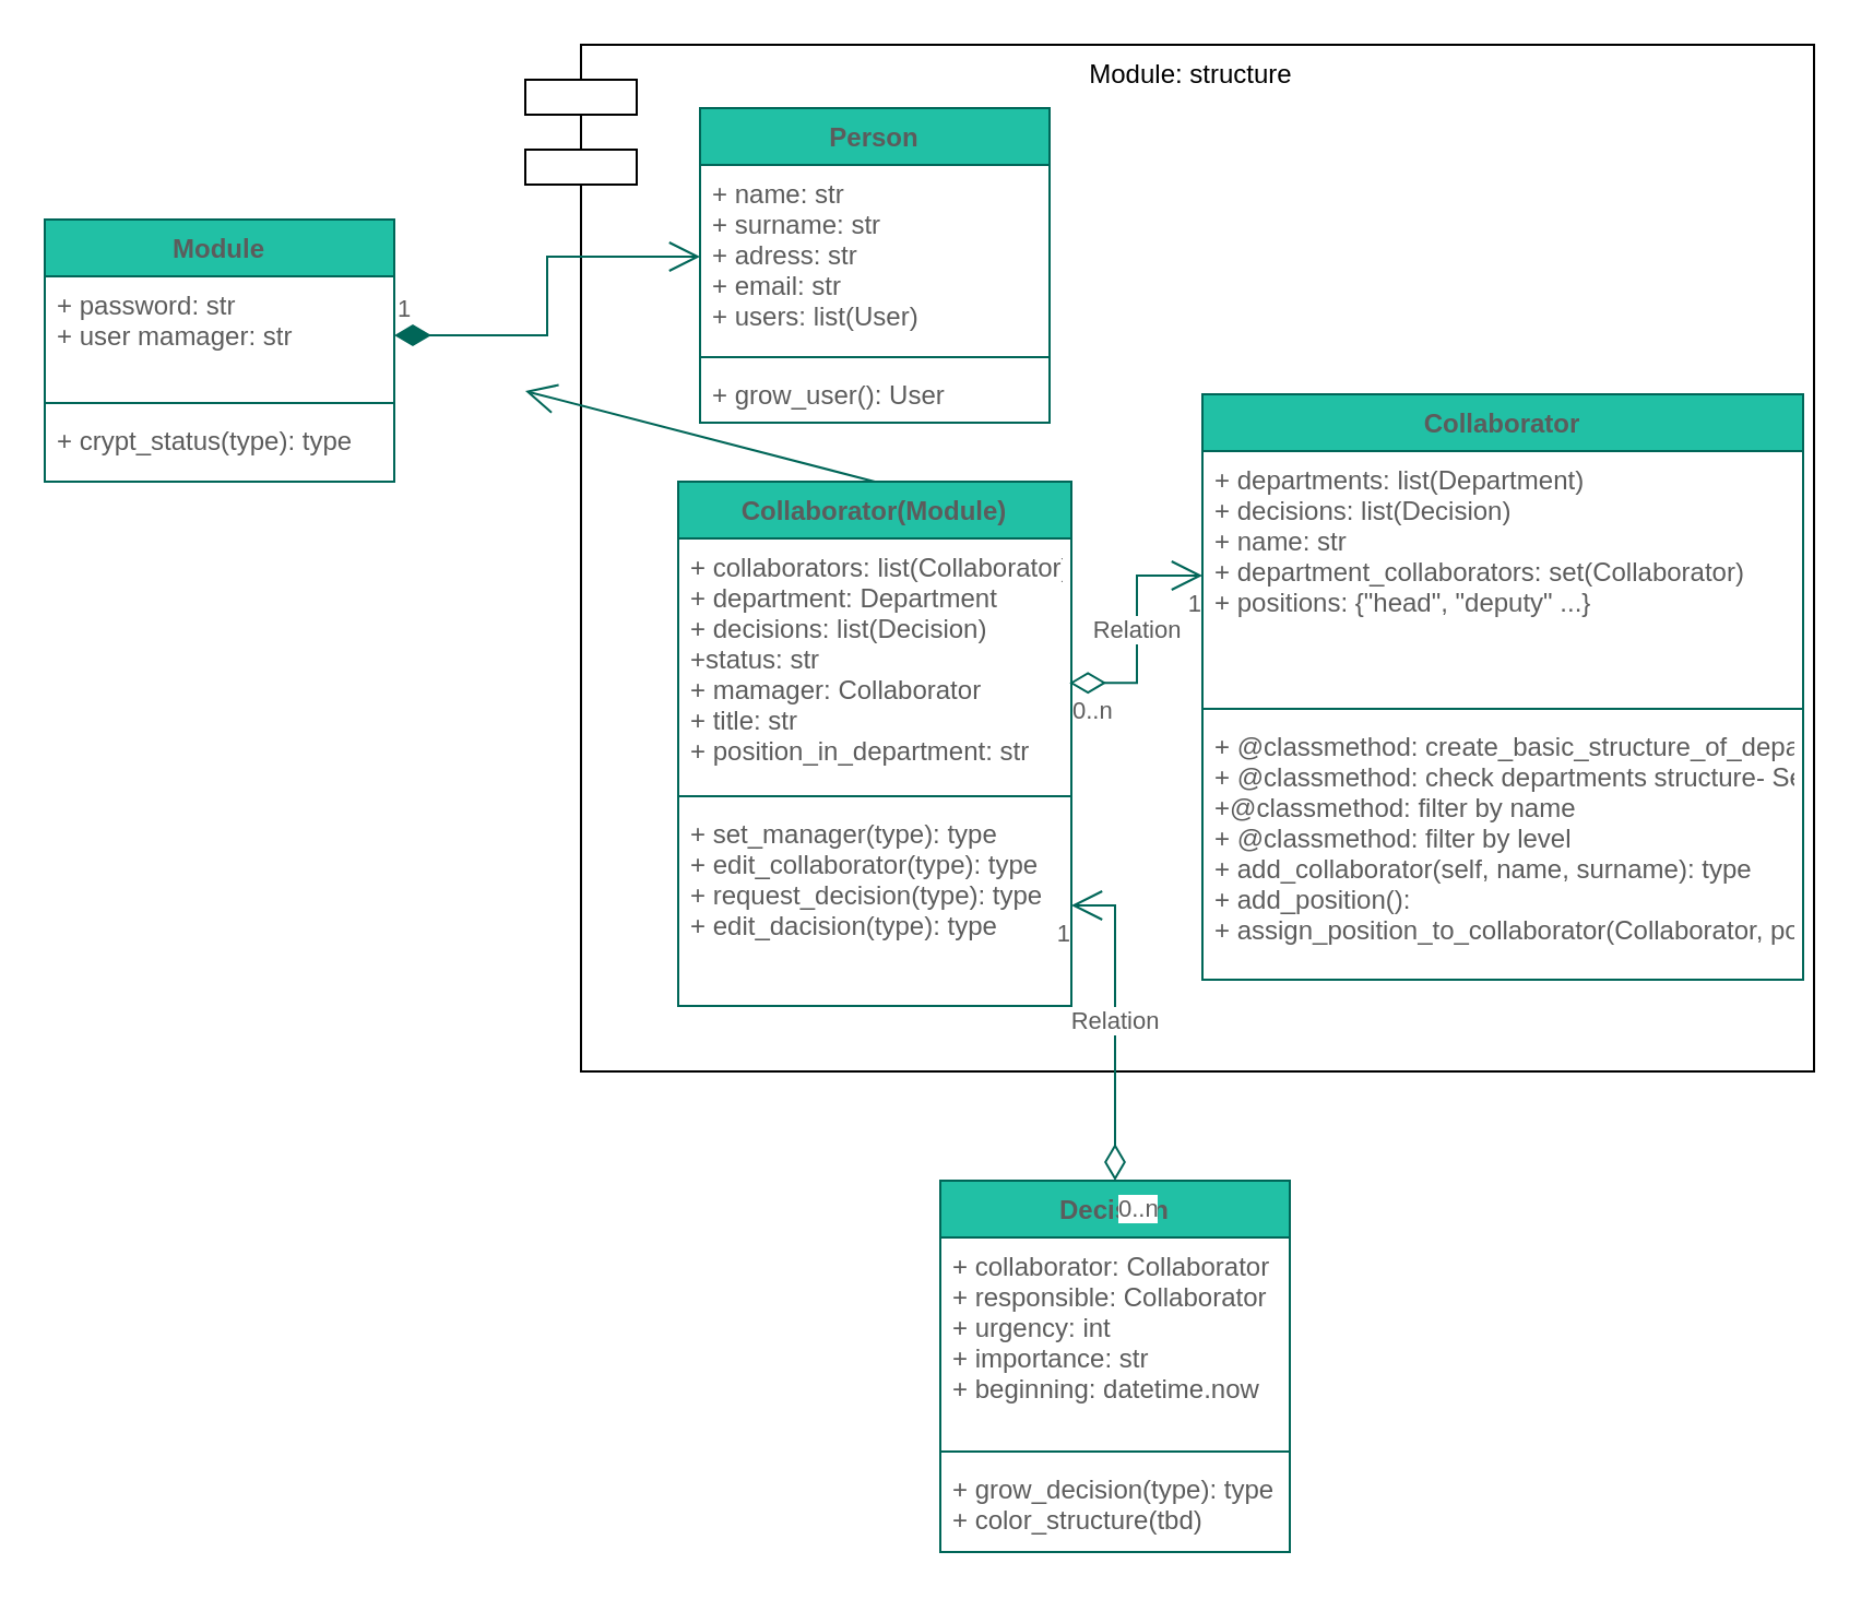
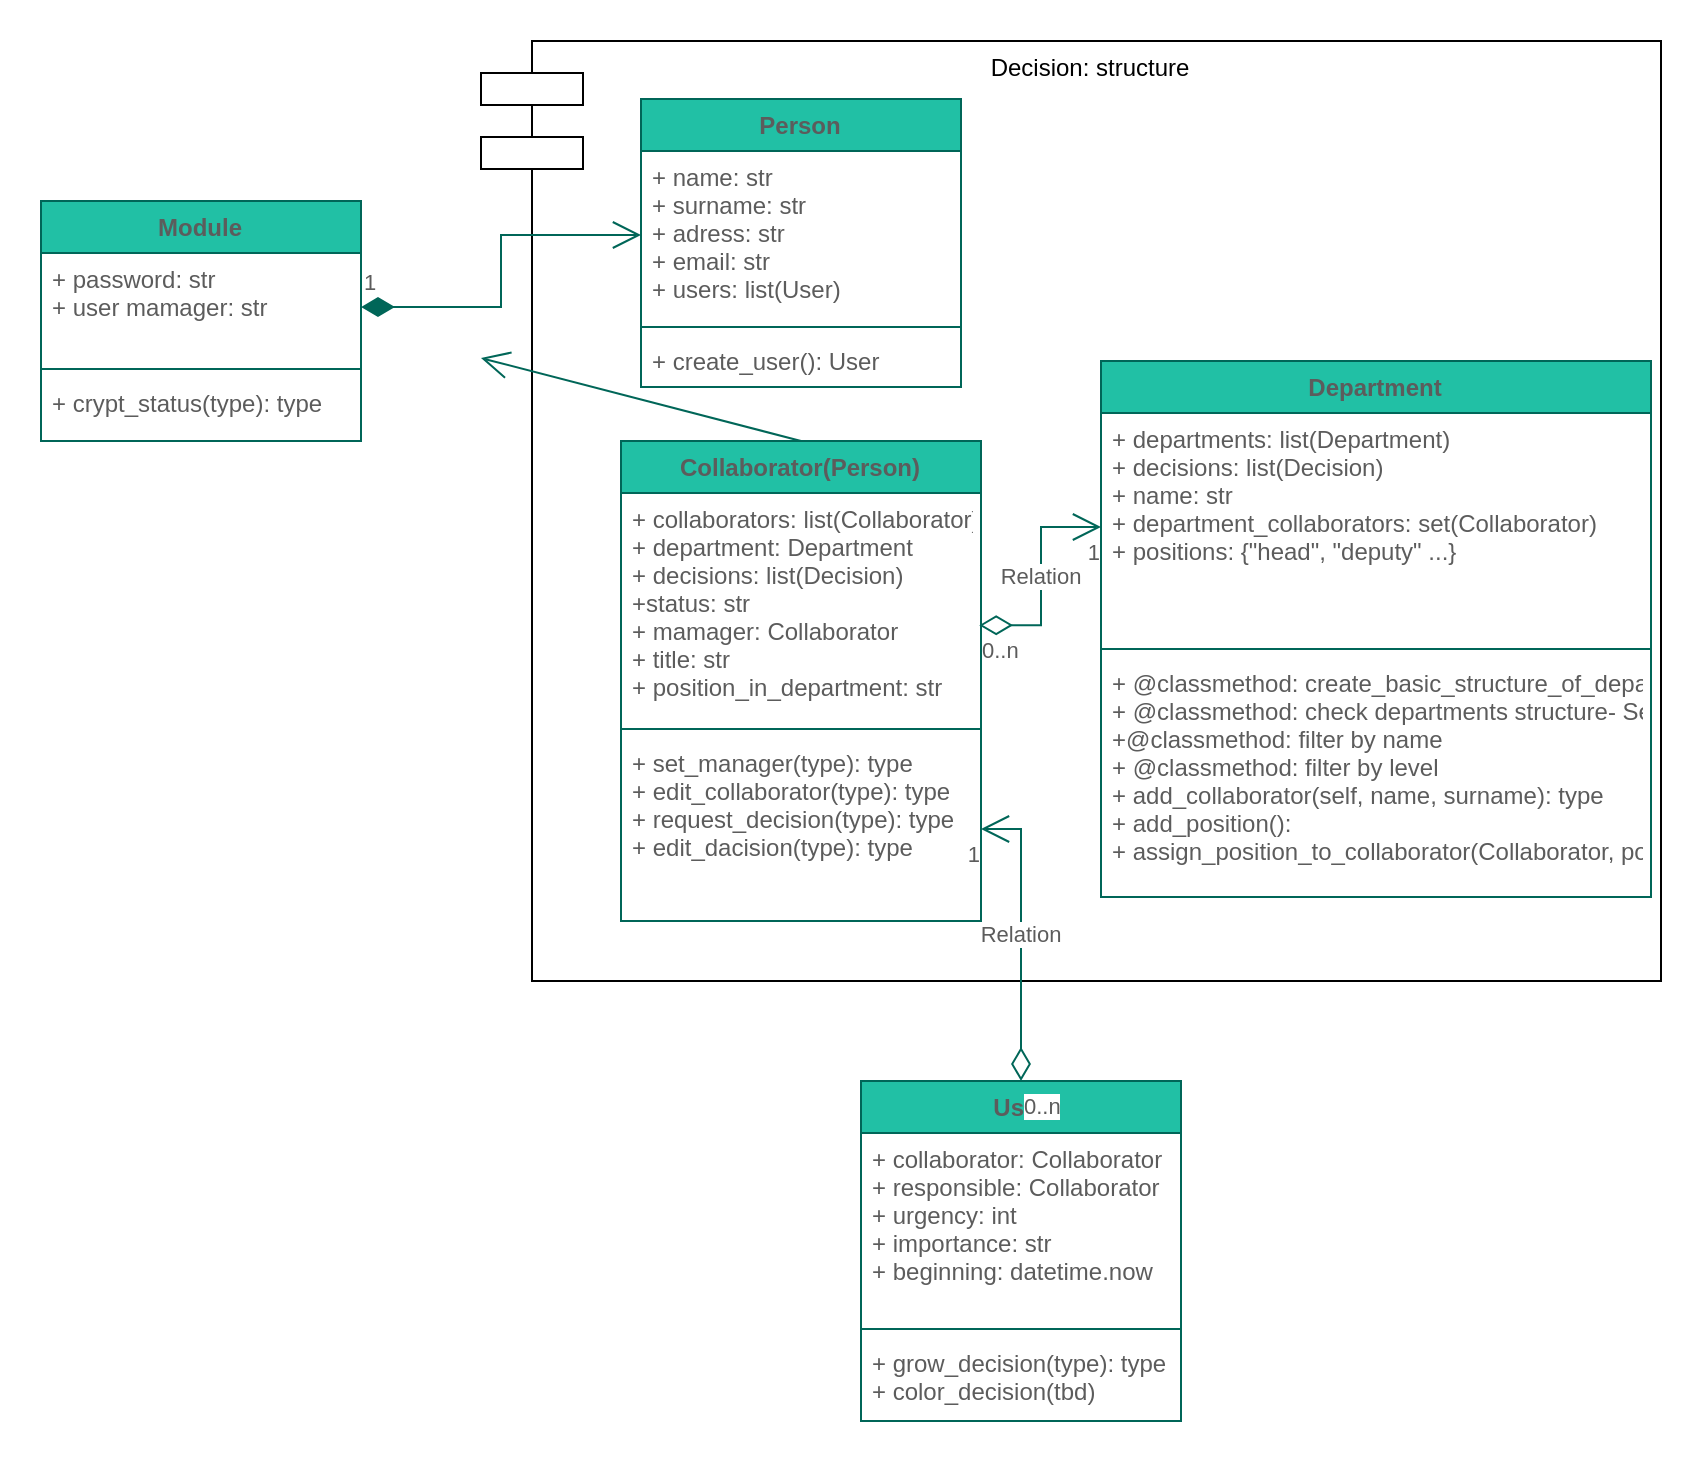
- <mxCell id="2" value="Module: structure" style="shape=module;align=left;spacingLeft=20;align=center;verticalAlign=top;jettyWidth=51;jettyHeight=16;" parent="1" vertex="1"><mxGeometry x="240" y="20" width="590" height="470" as="geometry" /></mxCell>
+ <mxCell id="2" value="Decision: structure" style="shape=module;align=left;spacingLeft=20;align=center;verticalAlign=top;jettyWidth=51;jettyHeight=16;" parent="1" vertex="1"><mxGeometry x="240" y="20" width="590" height="470" as="geometry" /></mxCell>
- <mxCell id="14" value="+ grow_user(): User" style="text;strokeColor=none;fillColor=none;align=left;verticalAlign=top;spacingLeft=4;spacingRight=4;overflow=hidden;rotatable=0;points=[[0,0.5],[1,0.5]];portConstraint=eastwest;fontColor=#5C5C5C;" parent="11" vertex="1"><mxGeometry y="118" width="160" height="26" as="geometry" /></mxCell>
+ <mxCell id="14" value="+ create_user(): User" style="text;strokeColor=none;fillColor=none;align=left;verticalAlign=top;spacingLeft=4;spacingRight=4;overflow=hidden;rotatable=0;points=[[0,0.5],[1,0.5]];portConstraint=eastwest;fontColor=#5C5C5C;" parent="11" vertex="1"><mxGeometry y="118" width="160" height="26" as="geometry" /></mxCell>
- <mxCell id="7" value="Collaborator" style="swimlane;fontStyle=1;align=center;verticalAlign=top;childLayout=stackLayout;horizontal=1;startSize=26;horizontalStack=0;resizeParent=1;resizeParentMax=0;resizeLast=0;collapsible=1;marginBottom=0;fillColor=#21C0A5;strokeColor=#006658;fontColor=#5C5C5C;" parent="1" vertex="1"><mxGeometry x="550" y="180" width="275" height="268" as="geometry" /></mxCell>
+ <mxCell id="7" value="Department" style="swimlane;fontStyle=1;align=center;verticalAlign=top;childLayout=stackLayout;horizontal=1;startSize=26;horizontalStack=0;resizeParent=1;resizeParentMax=0;resizeLast=0;collapsible=1;marginBottom=0;fillColor=#21C0A5;strokeColor=#006658;fontColor=#5C5C5C;" parent="1" vertex="1"><mxGeometry x="550" y="180" width="275" height="268" as="geometry" /></mxCell>
- <mxCell id="3" value="Collaborator(Module)" style="swimlane;fontStyle=1;align=center;verticalAlign=top;childLayout=stackLayout;horizontal=1;startSize=26;horizontalStack=0;resizeParent=1;resizeParentMax=0;resizeLast=0;collapsible=1;marginBottom=0;fillColor=#21C0A5;strokeColor=#006658;fontColor=#5C5C5C;" parent="1" vertex="1"><mxGeometry x="310" y="220" width="180" height="240" as="geometry" /></mxCell>
+ <mxCell id="3" value="Collaborator(Person)" style="swimlane;fontStyle=1;align=center;verticalAlign=top;childLayout=stackLayout;horizontal=1;startSize=26;horizontalStack=0;resizeParent=1;resizeParentMax=0;resizeLast=0;collapsible=1;marginBottom=0;fillColor=#21C0A5;strokeColor=#006658;fontColor=#5C5C5C;" parent="1" vertex="1"><mxGeometry x="310" y="220" width="180" height="240" as="geometry" /></mxCell>
- <mxCell id="16" value="Decision" style="swimlane;fontStyle=1;align=center;verticalAlign=top;childLayout=stackLayout;horizontal=1;startSize=26;horizontalStack=0;resizeParent=1;resizeParentMax=0;resizeLast=0;collapsible=1;marginBottom=0;fillColor=#21C0A5;strokeColor=#006658;fontColor=#5C5C5C;" parent="1" vertex="1"><mxGeometry x="430" y="540" width="160" height="170" as="geometry" /></mxCell>
+ <mxCell id="16" value="User" style="swimlane;fontStyle=1;align=center;verticalAlign=top;childLayout=stackLayout;horizontal=1;startSize=26;horizontalStack=0;resizeParent=1;resizeParentMax=0;resizeLast=0;collapsible=1;marginBottom=0;fillColor=#21C0A5;strokeColor=#006658;fontColor=#5C5C5C;" parent="1" vertex="1"><mxGeometry x="430" y="540" width="160" height="170" as="geometry" /></mxCell>
- <mxCell id="19" value="+ grow_decision(type): type&#10;+ color_structure(tbd)" style="text;strokeColor=none;fillColor=none;align=left;verticalAlign=top;spacingLeft=4;spacingRight=4;overflow=hidden;rotatable=0;points=[[0,0.5],[1,0.5]];portConstraint=eastwest;fontColor=#5C5C5C;" parent="16" vertex="1"><mxGeometry y="128" width="160" height="42" as="geometry" /></mxCell>
+ <mxCell id="19" value="+ grow_decision(type): type&#10;+ color_decision(tbd)" style="text;strokeColor=none;fillColor=none;align=left;verticalAlign=top;spacingLeft=4;spacingRight=4;overflow=hidden;rotatable=0;points=[[0,0.5],[1,0.5]];portConstraint=eastwest;fontColor=#5C5C5C;" parent="16" vertex="1"><mxGeometry y="128" width="160" height="42" as="geometry" /></mxCell>
